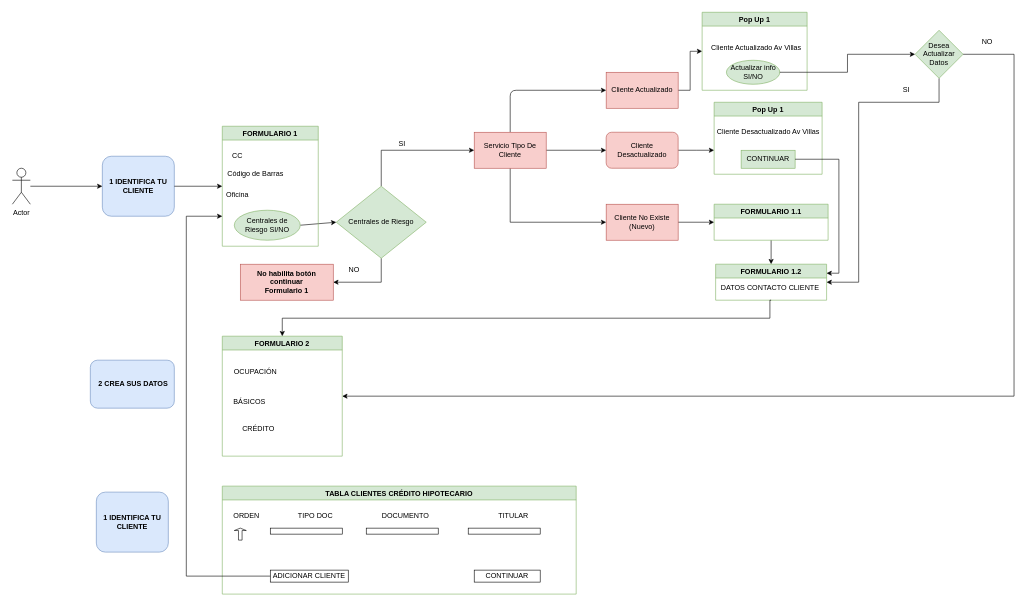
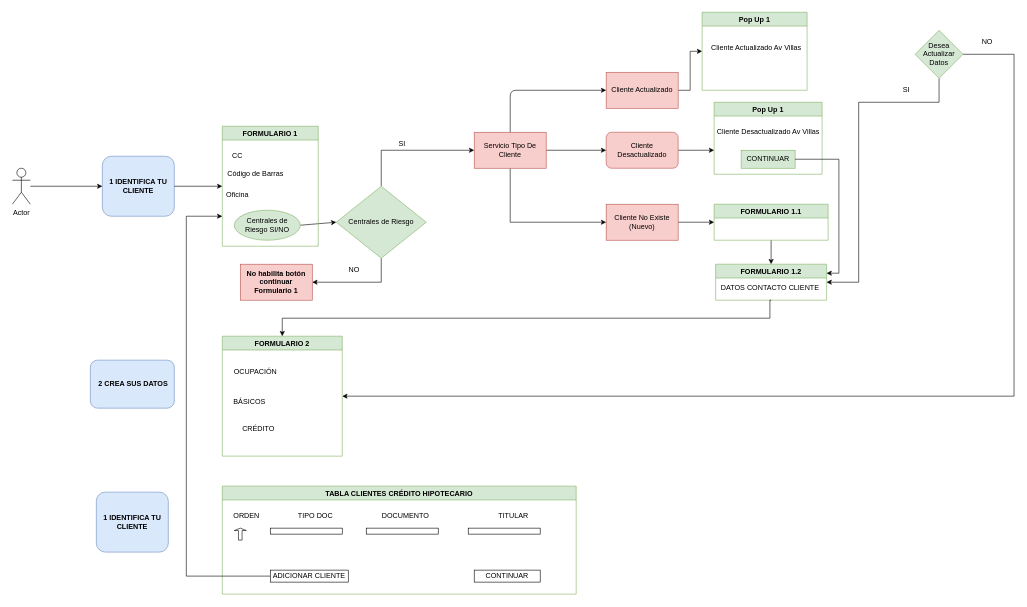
- <mxCell id="33" style="edgeStyle=orthogonalEdgeStyle;rounded=0;orthogonalLoop=1;jettySize=auto;html=1;entryX=0;entryY=0.5;entryDx=0;entryDy=0;" parent="1" source="24" target="27" edge="1"><mxGeometry relative="1" as="geometry" /></mxCell>
- <mxCell id="24" value="Actualizar info SI/NO" style="ellipse;whiteSpace=wrap;html=1;fillColor=#d5e8d4;strokeColor=#82b366;" parent="22" vertex="1"><mxGeometry x="40.5" y="80" width="89" height="40" as="geometry" /></mxCell>
- <mxCell id="39" value="&lt;b&gt;No habilita botón continuar&lt;br&gt;Formulario 1&lt;/b&gt;" style="rounded=0;whiteSpace=wrap;html=1;fillColor=#f8cecc;strokeColor=#b85450;" parent="1" vertex="1"><mxGeometry x="400" y="440" width="155" height="60" as="geometry" /></mxCell>
+ <mxCell id="39" value="&lt;b&gt;No habilita botón continuar&lt;br&gt;Formulario 1&lt;/b&gt;" style="rounded=0;whiteSpace=wrap;html=1;fillColor=#f8cecc;strokeColor=#b85450;" parent="1" vertex="1"><mxGeometry x="400" y="440" width="120" height="60" as="geometry" /></mxCell>
